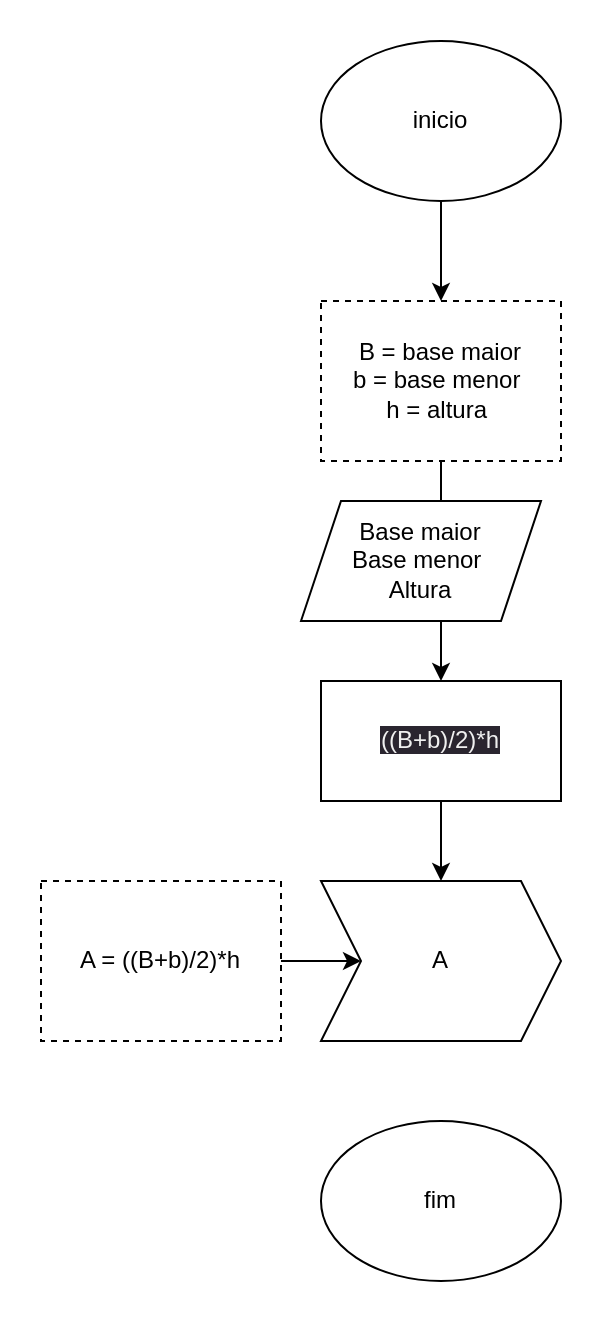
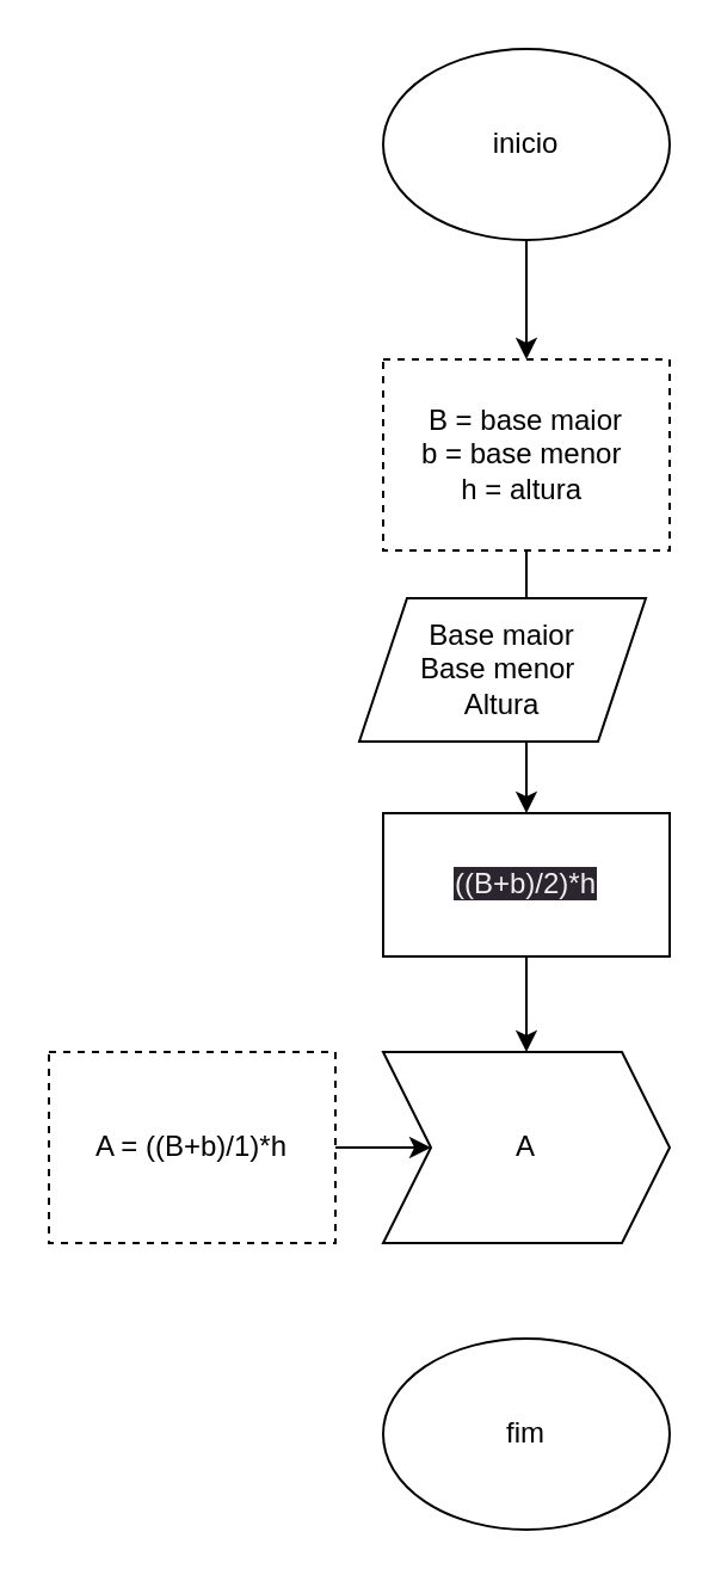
- <mxCell id="11" value="A = ((B+b)/2)*h" style="rounded=0;whiteSpace=wrap;html=1;dashed=1;" vertex="1" parent="1"><mxGeometry x="20" y="440" width="120" height="80" as="geometry" /></mxCell>
+ <mxCell id="11" value="A = ((B+b)/1)*h" style="rounded=0;whiteSpace=wrap;html=1;dashed=1;" vertex="1" parent="1"><mxGeometry x="20" y="440" width="120" height="80" as="geometry" /></mxCell>
